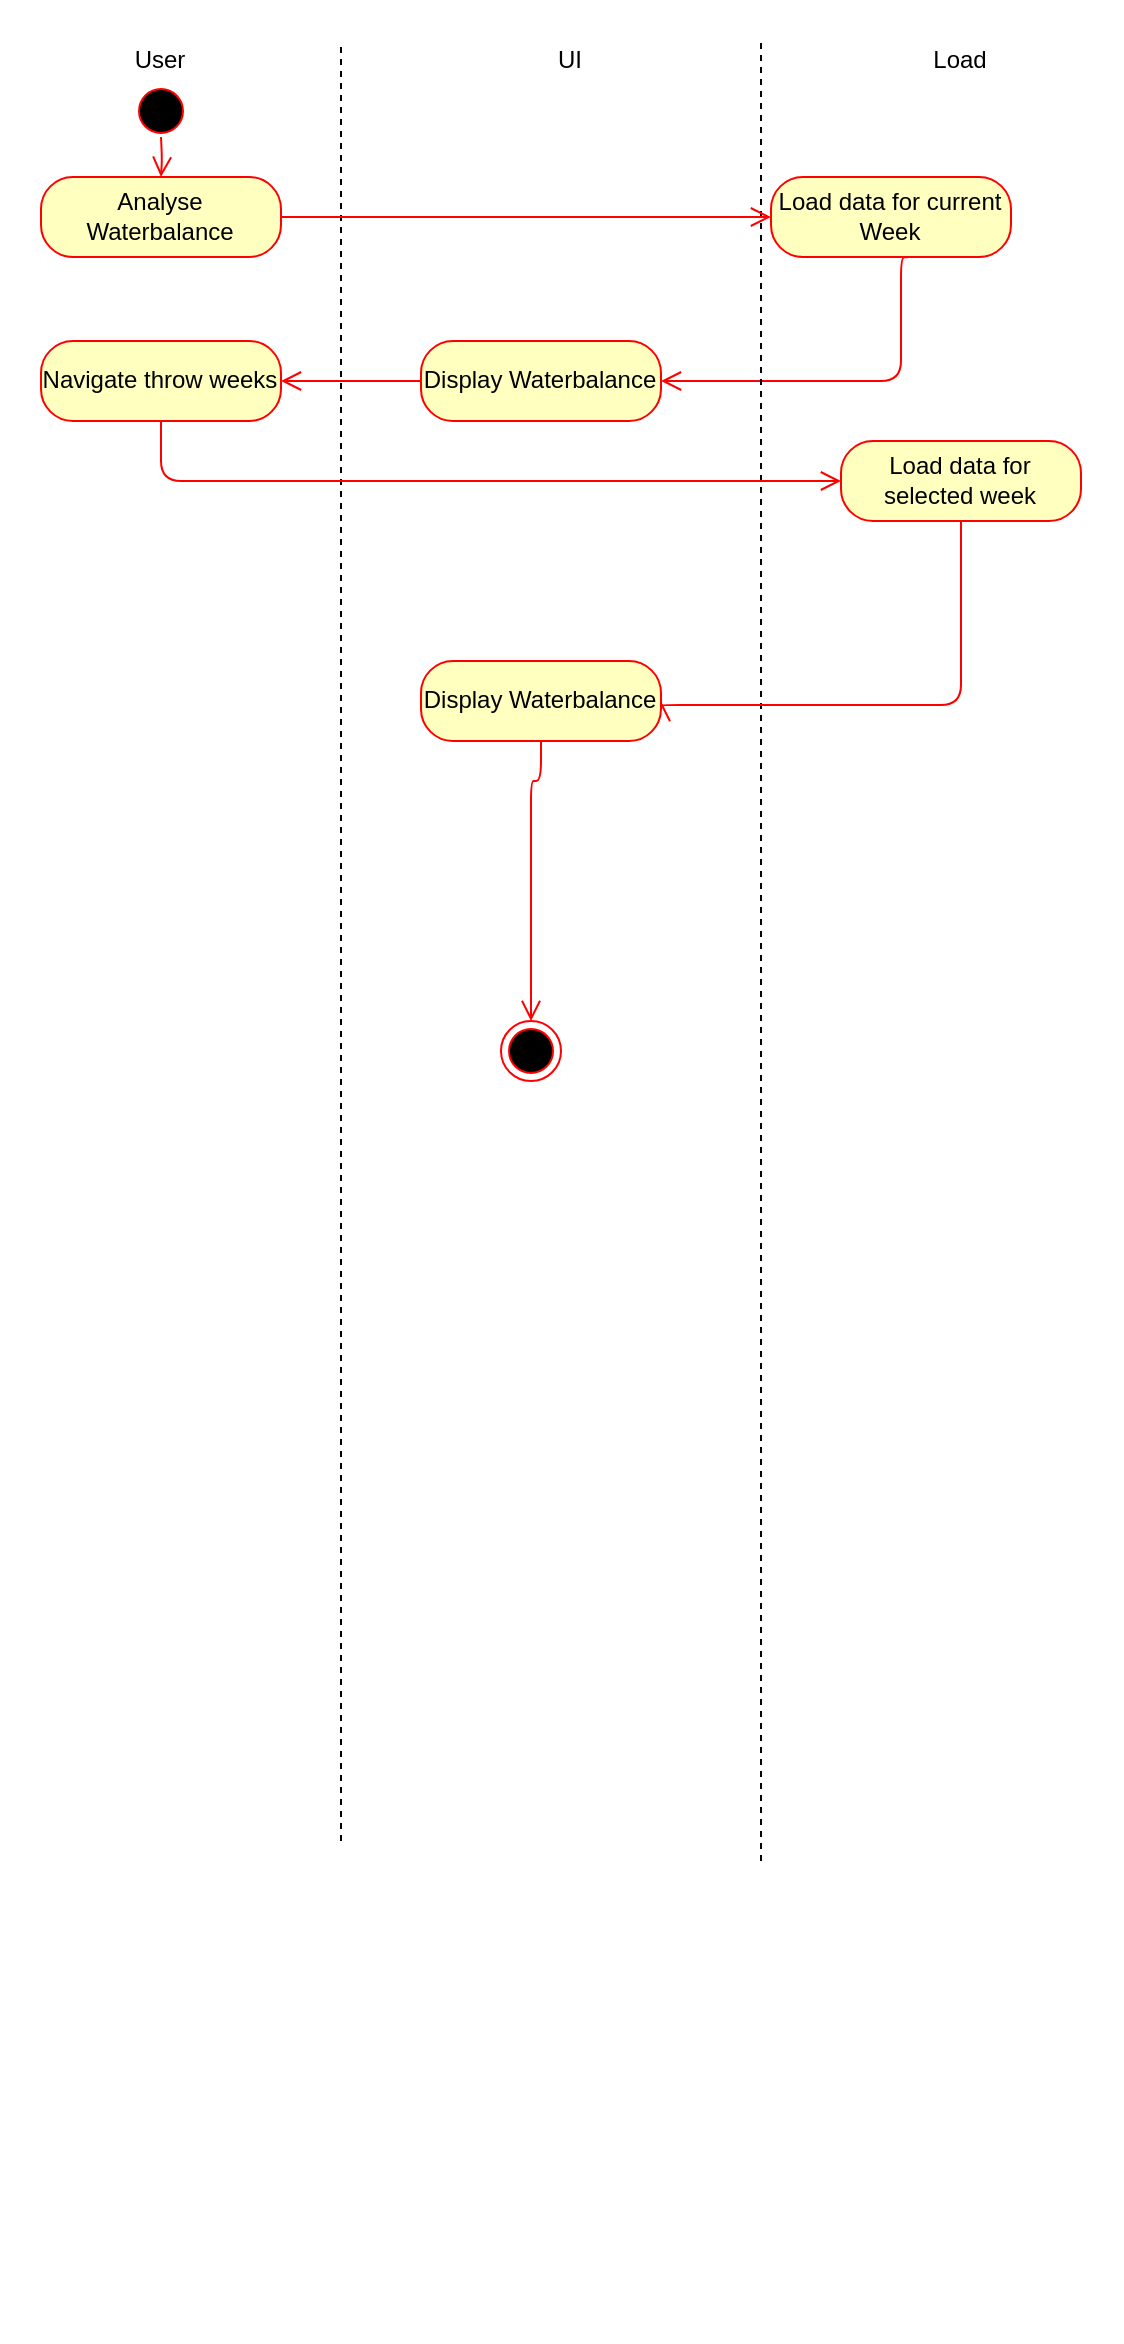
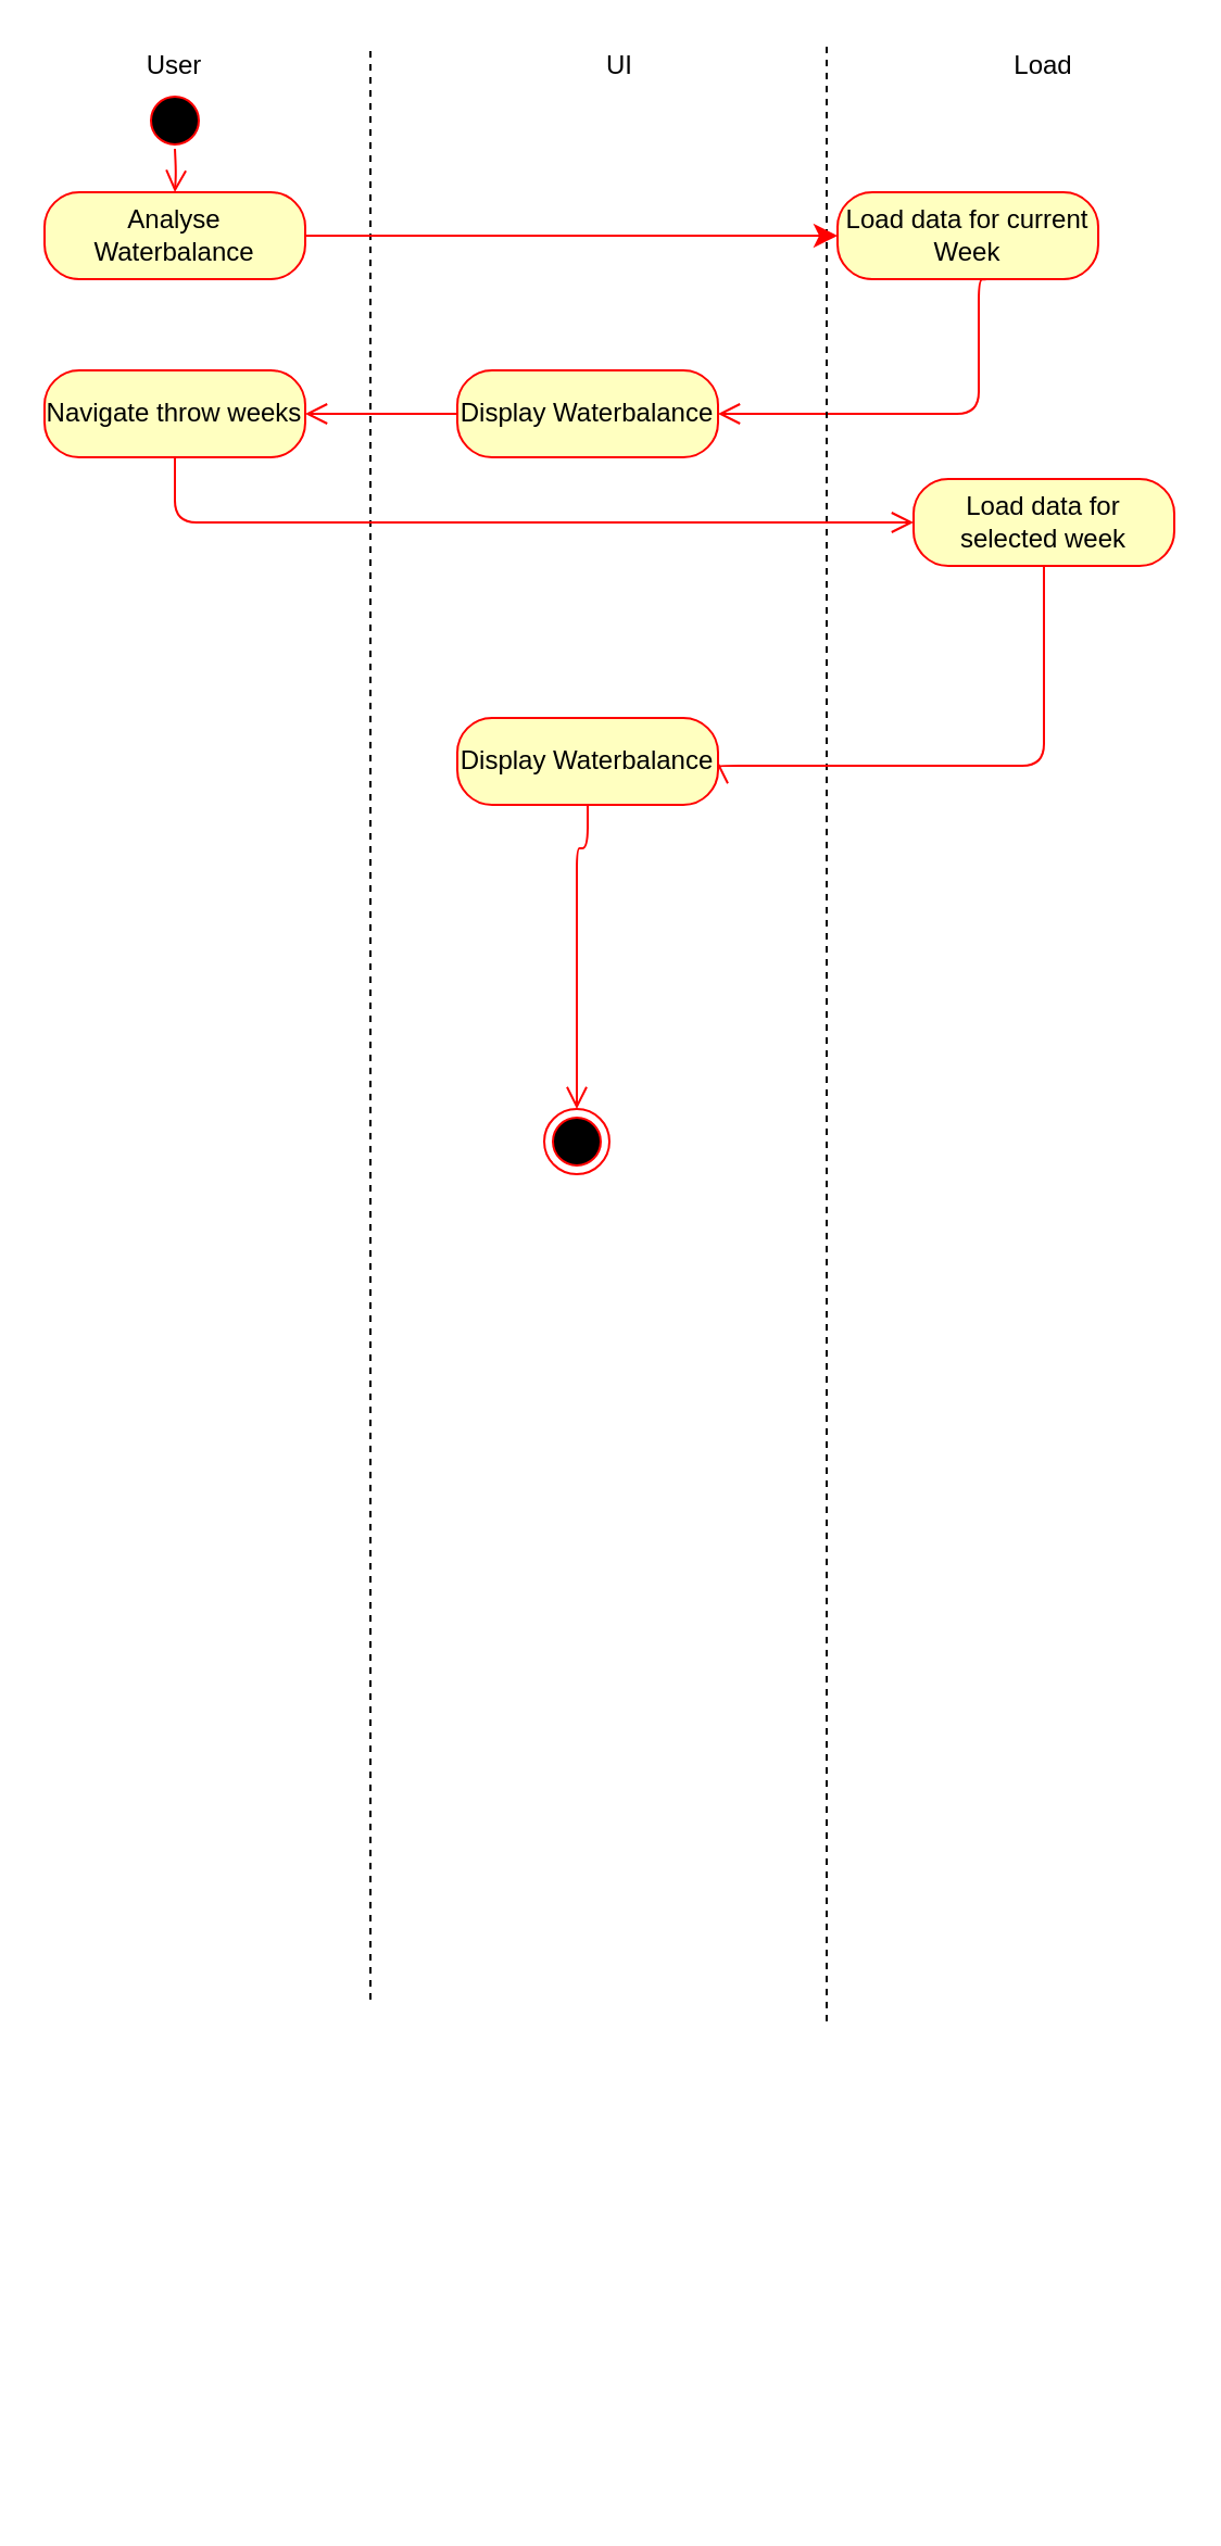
- <mxCell id="14" value="" style="edgeStyle=orthogonalEdgeStyle;html=1;verticalAlign=bottom;endArrow=open;endSize=8;strokeColor=#ff0000;exitX=1;exitY=0.5;exitDx=0;exitDy=0;entryX=0;entryY=0.5;entryDx=0;entryDy=0;" edge="1" parent="1" source="4" target="16"><mxGeometry relative="1" as="geometry"><mxPoint x="220" y="108" as="targetPoint" /><mxPoint x="90" y="138" as="sourcePoint" /></mxGeometry></mxCell>
+ <mxCell id="14" value="" style="edgeStyle=orthogonalEdgeStyle;html=1;verticalAlign=bottom;endArrow=classic;endSize=8;strokeColor=#ff0000;exitX=1;exitY=0.5;exitDx=0;exitDy=0;entryX=0;entryY=0.5;entryDx=0;entryDy=0;" edge="1" parent="1" source="4" target="16"><mxGeometry relative="1" as="geometry"><mxPoint x="220" y="108" as="targetPoint" /><mxPoint x="90" y="138" as="sourcePoint" /></mxGeometry></mxCell>
